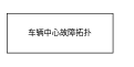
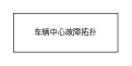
- <mxCell id="2" value="车辆中心故障拓扑" style="whiteSpace=wrap;html=1;" vertex="1" parent="1"><mxGeometry x="10" y="20" width="160" height="60" as="geometry" /></mxCell>
+ <mxCell id="2" value="车辆中心故障拓扑" style="whiteSpace=wrap;html=1;" vertex="1" parent="1"><mxGeometry x="20" y="20" width="160" height="60" as="geometry" /></mxCell>
